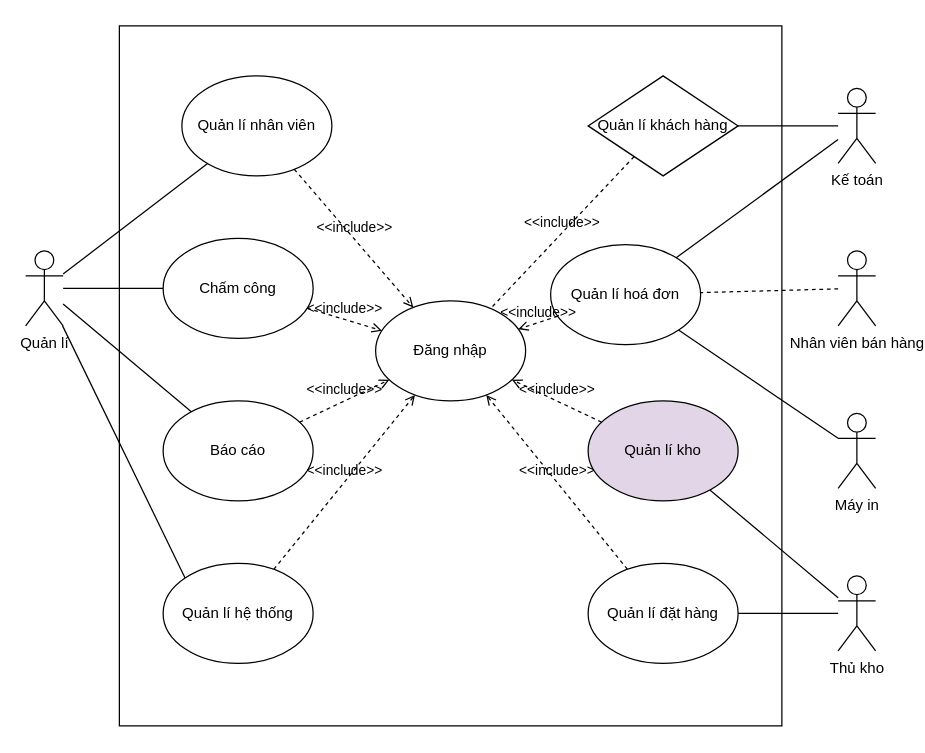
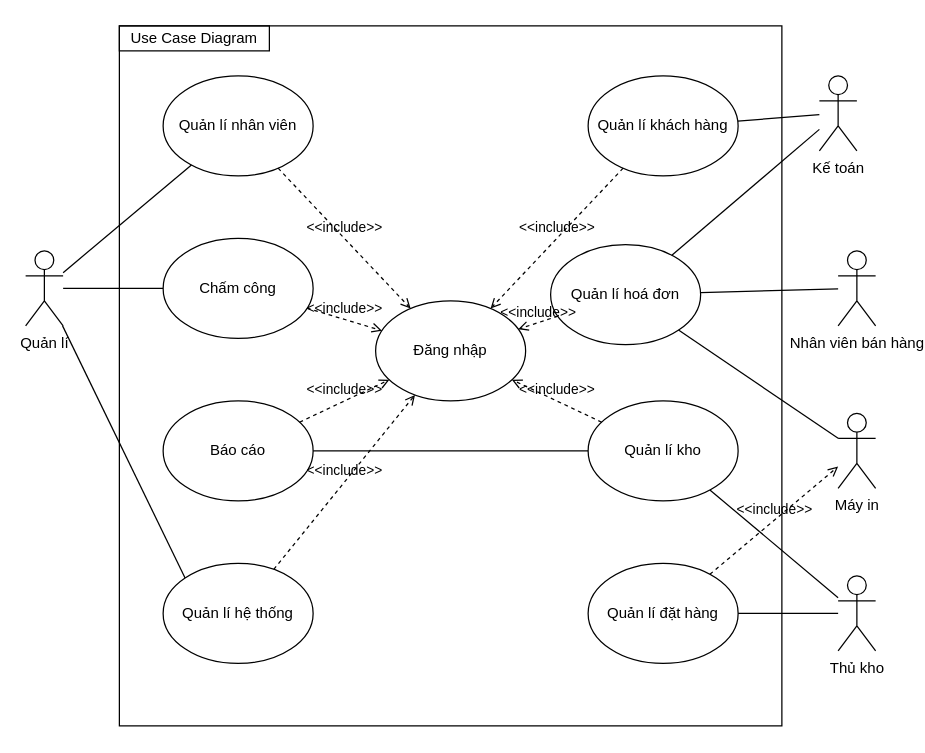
+ <mxCell id="35" value="Use Case Diagram" style="rounded=0;whiteSpace=wrap;html=1;fillColor=none;" vertex="1" parent="1"><mxGeometry x="95" y="20" width="120" height="20" as="geometry" /></mxCell>
- <mxCell id="7" value="Quản lí nhân viên" style="ellipse;whiteSpace=wrap;html=1;" vertex="1" parent="1"><mxGeometry x="145" y="60" width="120" height="80" as="geometry" /></mxCell>
+ <mxCell id="7" value="Quản lí nhân viên" style="ellipse;whiteSpace=wrap;html=1;" vertex="1" parent="1"><mxGeometry x="130" y="60" width="120" height="80" as="geometry" /></mxCell>
- <mxCell id="20" value="Quản lí khách hàng" style="rhombus;whiteSpace=wrap;html=1;" vertex="1" parent="1"><mxGeometry x="470" y="60" width="120" height="80" as="geometry" /></mxCell>
+ <mxCell id="20" value="Quản lí khách hàng" style="ellipse;whiteSpace=wrap;html=1;" vertex="1" parent="1"><mxGeometry x="470" y="60" width="120" height="80" as="geometry" /></mxCell>
- <mxCell id="6" value="Kế toán" style="shape=umlActor;verticalLabelPosition=bottom;verticalAlign=top;html=1;outlineConnect=0;" vertex="1" parent="1"><mxGeometry x="670" y="70" width="30" height="60" as="geometry" /></mxCell>
+ <mxCell id="6" value="Kế toán" style="shape=umlActor;verticalLabelPosition=bottom;verticalAlign=top;html=1;outlineConnect=0;" vertex="1" parent="1"><mxGeometry x="655" y="60" width="30" height="60" as="geometry" /></mxCell>
- <mxCell id="34" value="&amp;lt;&amp;lt;include&amp;gt;&amp;gt;" style="edgeStyle=none;html=1;endArrow=none;verticalAlign=bottom;dashed=1;labelBackgroundColor=none;" edge="1" parent="1" source="20" target="26"><mxGeometry width="160" relative="1" as="geometry"><mxPoint x="513.82" y="254.045" as="sourcePoint" /><mxPoint x="426.18" y="275.955" as="targetPoint" /></mxGeometry></mxCell>
+ <mxCell id="34" value="&amp;lt;&amp;lt;include&amp;gt;&amp;gt;" style="edgeStyle=none;html=1;endArrow=open;verticalAlign=bottom;dashed=1;labelBackgroundColor=none;" edge="1" parent="1" source="20" target="26"><mxGeometry width="160" relative="1" as="geometry"><mxPoint x="513.82" y="254.045" as="sourcePoint" /><mxPoint x="426.18" y="275.955" as="targetPoint" /></mxGeometry></mxCell>
- <mxCell id="19" value="" style="endArrow=none;html=1;dashed=1;" edge="1" parent="1" source="4" target="17"><mxGeometry width="50" height="50" relative="1" as="geometry"><mxPoint x="576.687" y="111.651" as="sourcePoint" /><mxPoint x="710" y="227.027" as="targetPoint" /></mxGeometry></mxCell>
+ <mxCell id="19" value="" style="endArrow=none;html=1;" edge="1" parent="1" source="4" target="17"><mxGeometry width="50" height="50" relative="1" as="geometry"><mxPoint x="576.687" y="111.651" as="sourcePoint" /><mxPoint x="710" y="227.027" as="targetPoint" /></mxGeometry></mxCell>
- <mxCell id="12" value="" style="endArrow=none;html=1;" edge="1" parent="1" source="11" target="3"><mxGeometry width="50" height="50" relative="1" as="geometry"><mxPoint x="-80" y="360" as="sourcePoint" /><mxPoint x="-30" y="310" as="targetPoint" /></mxGeometry></mxCell>
+ <mxCell id="12" value="" style="endArrow=none;html=1;" edge="1" parent="1" source="11" target="13"><mxGeometry width="50" height="50" relative="1" as="geometry"><mxPoint x="-80" y="360" as="sourcePoint" /><mxPoint x="-30" y="310" as="targetPoint" /></mxGeometry></mxCell>
- <mxCell id="13" value="Quản lí kho" style="ellipse;whiteSpace=wrap;html=1;fillColor=#e1d5e7;" vertex="1" parent="1"><mxGeometry x="470" y="320" width="120" height="80" as="geometry" /></mxCell>
+ <mxCell id="13" value="Quản lí kho" style="ellipse;whiteSpace=wrap;html=1;" vertex="1" parent="1"><mxGeometry x="470" y="320" width="120" height="80" as="geometry" /></mxCell>
- <mxCell id="31" value="&amp;lt;&amp;lt;include&amp;gt;&amp;gt;" style="edgeStyle=none;html=1;endArrow=open;verticalAlign=bottom;dashed=1;labelBackgroundColor=none;" edge="1" parent="1" source="15" target="26"><mxGeometry width="160" relative="1" as="geometry"><mxPoint x="202.166" y="466.234" as="sourcePoint" /><mxPoint x="337.84" y="323.769" as="targetPoint" /></mxGeometry></mxCell>
+ <mxCell id="31" value="&amp;lt;&amp;lt;include&amp;gt;&amp;gt;" style="edgeStyle=none;html=1;endArrow=open;verticalAlign=bottom;dashed=1;labelBackgroundColor=none;" edge="1" parent="1" source="15" target="24"><mxGeometry width="160" relative="1" as="geometry"><mxPoint x="202.166" y="466.234" as="sourcePoint" /><mxPoint x="337.84" y="323.769" as="targetPoint" /></mxGeometry></mxCell>
